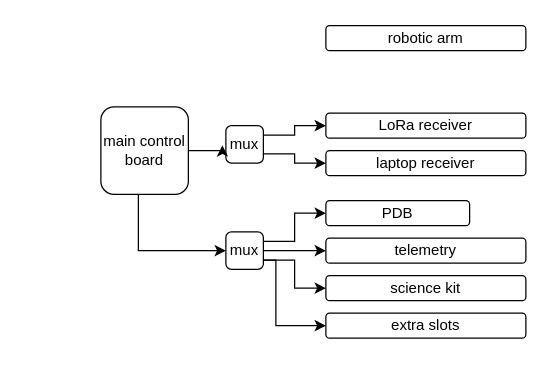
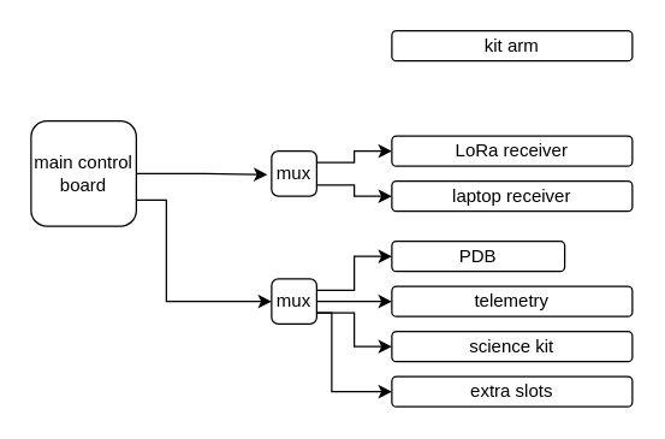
- <mxCell id="4" value="robotic arm" style="rounded=1;whiteSpace=wrap;html=1;" vertex="1" parent="1"><mxGeometry x="260" y="20" width="160" height="20" as="geometry" /></mxCell>
+ <mxCell id="4" value="kit arm" style="rounded=1;whiteSpace=wrap;html=1;" vertex="1" parent="1"><mxGeometry x="260" y="20" width="160" height="20" as="geometry" /></mxCell>
- <mxCell id="3" value="main control board" style="rounded=1;whiteSpace=wrap;html=1;" vertex="1" parent="1"><mxGeometry x="80" y="85" width="70" height="70" as="geometry" /></mxCell>
+ <mxCell id="3" value="main control board" style="rounded=1;whiteSpace=wrap;html=1;" vertex="1" parent="1"><mxGeometry x="20" y="80" width="70" height="70" as="geometry" /></mxCell>
